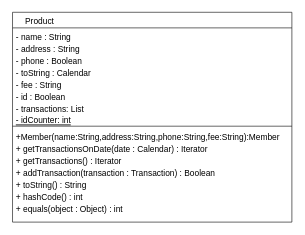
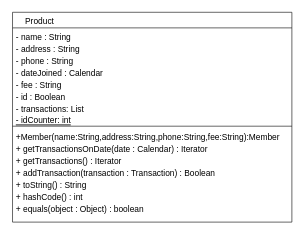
- <mxCell id="5" value="- phone : Boolean" style="text;align=left;verticalAlign=top;spacingLeft=4;spacingRight=4;overflow=hidden;rotatable=0;points=[[0,0.5],[1,0.5]];portConstraint=eastwest;fontSize=14;" parent="2" vertex="1"><mxGeometry y="66" width="466" height="20" as="geometry" /></mxCell>
+ <mxCell id="5" value="- phone : String" style="text;align=left;verticalAlign=top;spacingLeft=4;spacingRight=4;overflow=hidden;rotatable=0;points=[[0,0.5],[1,0.5]];portConstraint=eastwest;fontSize=14;" parent="2" vertex="1"><mxGeometry y="66" width="466" height="20" as="geometry" /></mxCell>
- <mxCell id="6" value="- toString : Calendar" style="text;align=left;verticalAlign=top;spacingLeft=4;spacingRight=4;overflow=hidden;rotatable=0;points=[[0,0.5],[1,0.5]];portConstraint=eastwest;fontSize=14;fontStyle=0" parent="2" vertex="1"><mxGeometry y="86" width="466" height="20" as="geometry" /></mxCell>
+ <mxCell id="6" value="- dateJoined : Calendar" style="text;align=left;verticalAlign=top;spacingLeft=4;spacingRight=4;overflow=hidden;rotatable=0;points=[[0,0.5],[1,0.5]];portConstraint=eastwest;fontSize=14;fontStyle=0" parent="2" vertex="1"><mxGeometry y="86" width="466" height="20" as="geometry" /></mxCell>
- <mxCell id="18" value="+ equals(object : Object) : int" style="text;align=left;verticalAlign=top;spacingLeft=4;spacingRight=4;overflow=hidden;rotatable=0;points=[[0,0.5],[1,0.5]];portConstraint=eastwest;fontSize=14;fontStyle=0" parent="2" vertex="1"><mxGeometry y="314" width="466" height="20" as="geometry" /></mxCell>
+ <mxCell id="18" value="+ equals(object : Object) : boolean" style="text;align=left;verticalAlign=top;spacingLeft=4;spacingRight=4;overflow=hidden;rotatable=0;points=[[0,0.5],[1,0.5]];portConstraint=eastwest;fontSize=14;fontStyle=0" parent="2" vertex="1"><mxGeometry y="314" width="466" height="20" as="geometry" /></mxCell>
